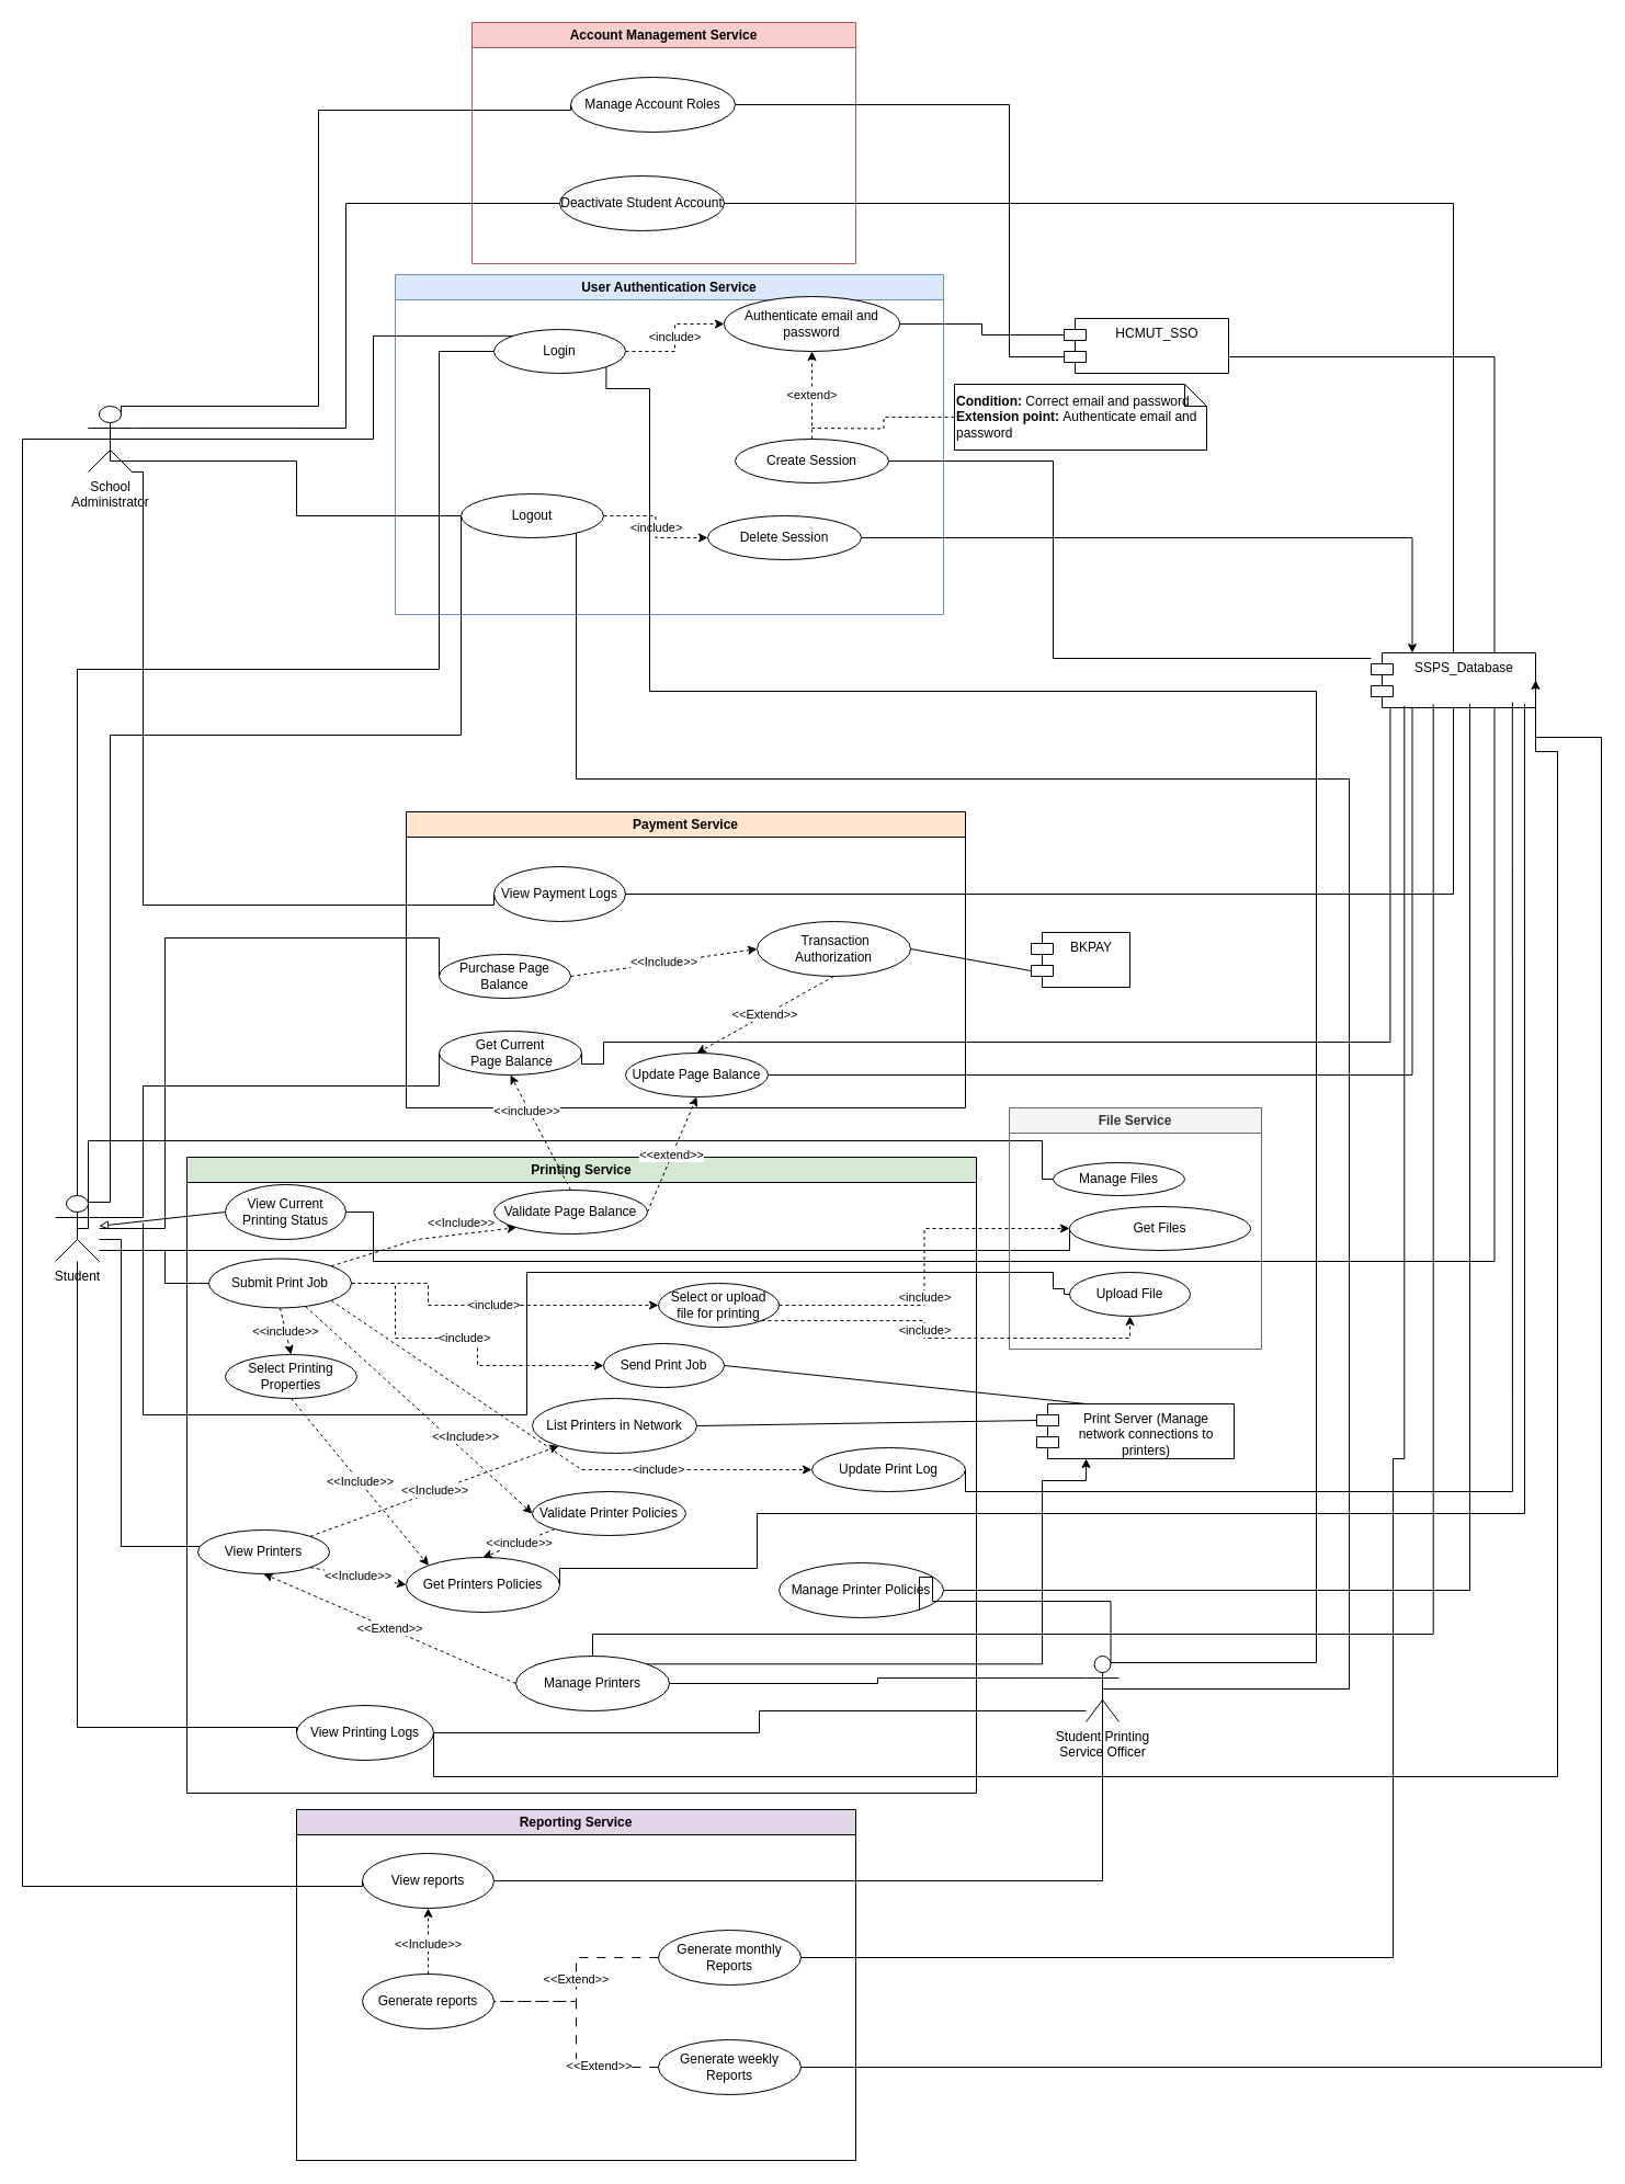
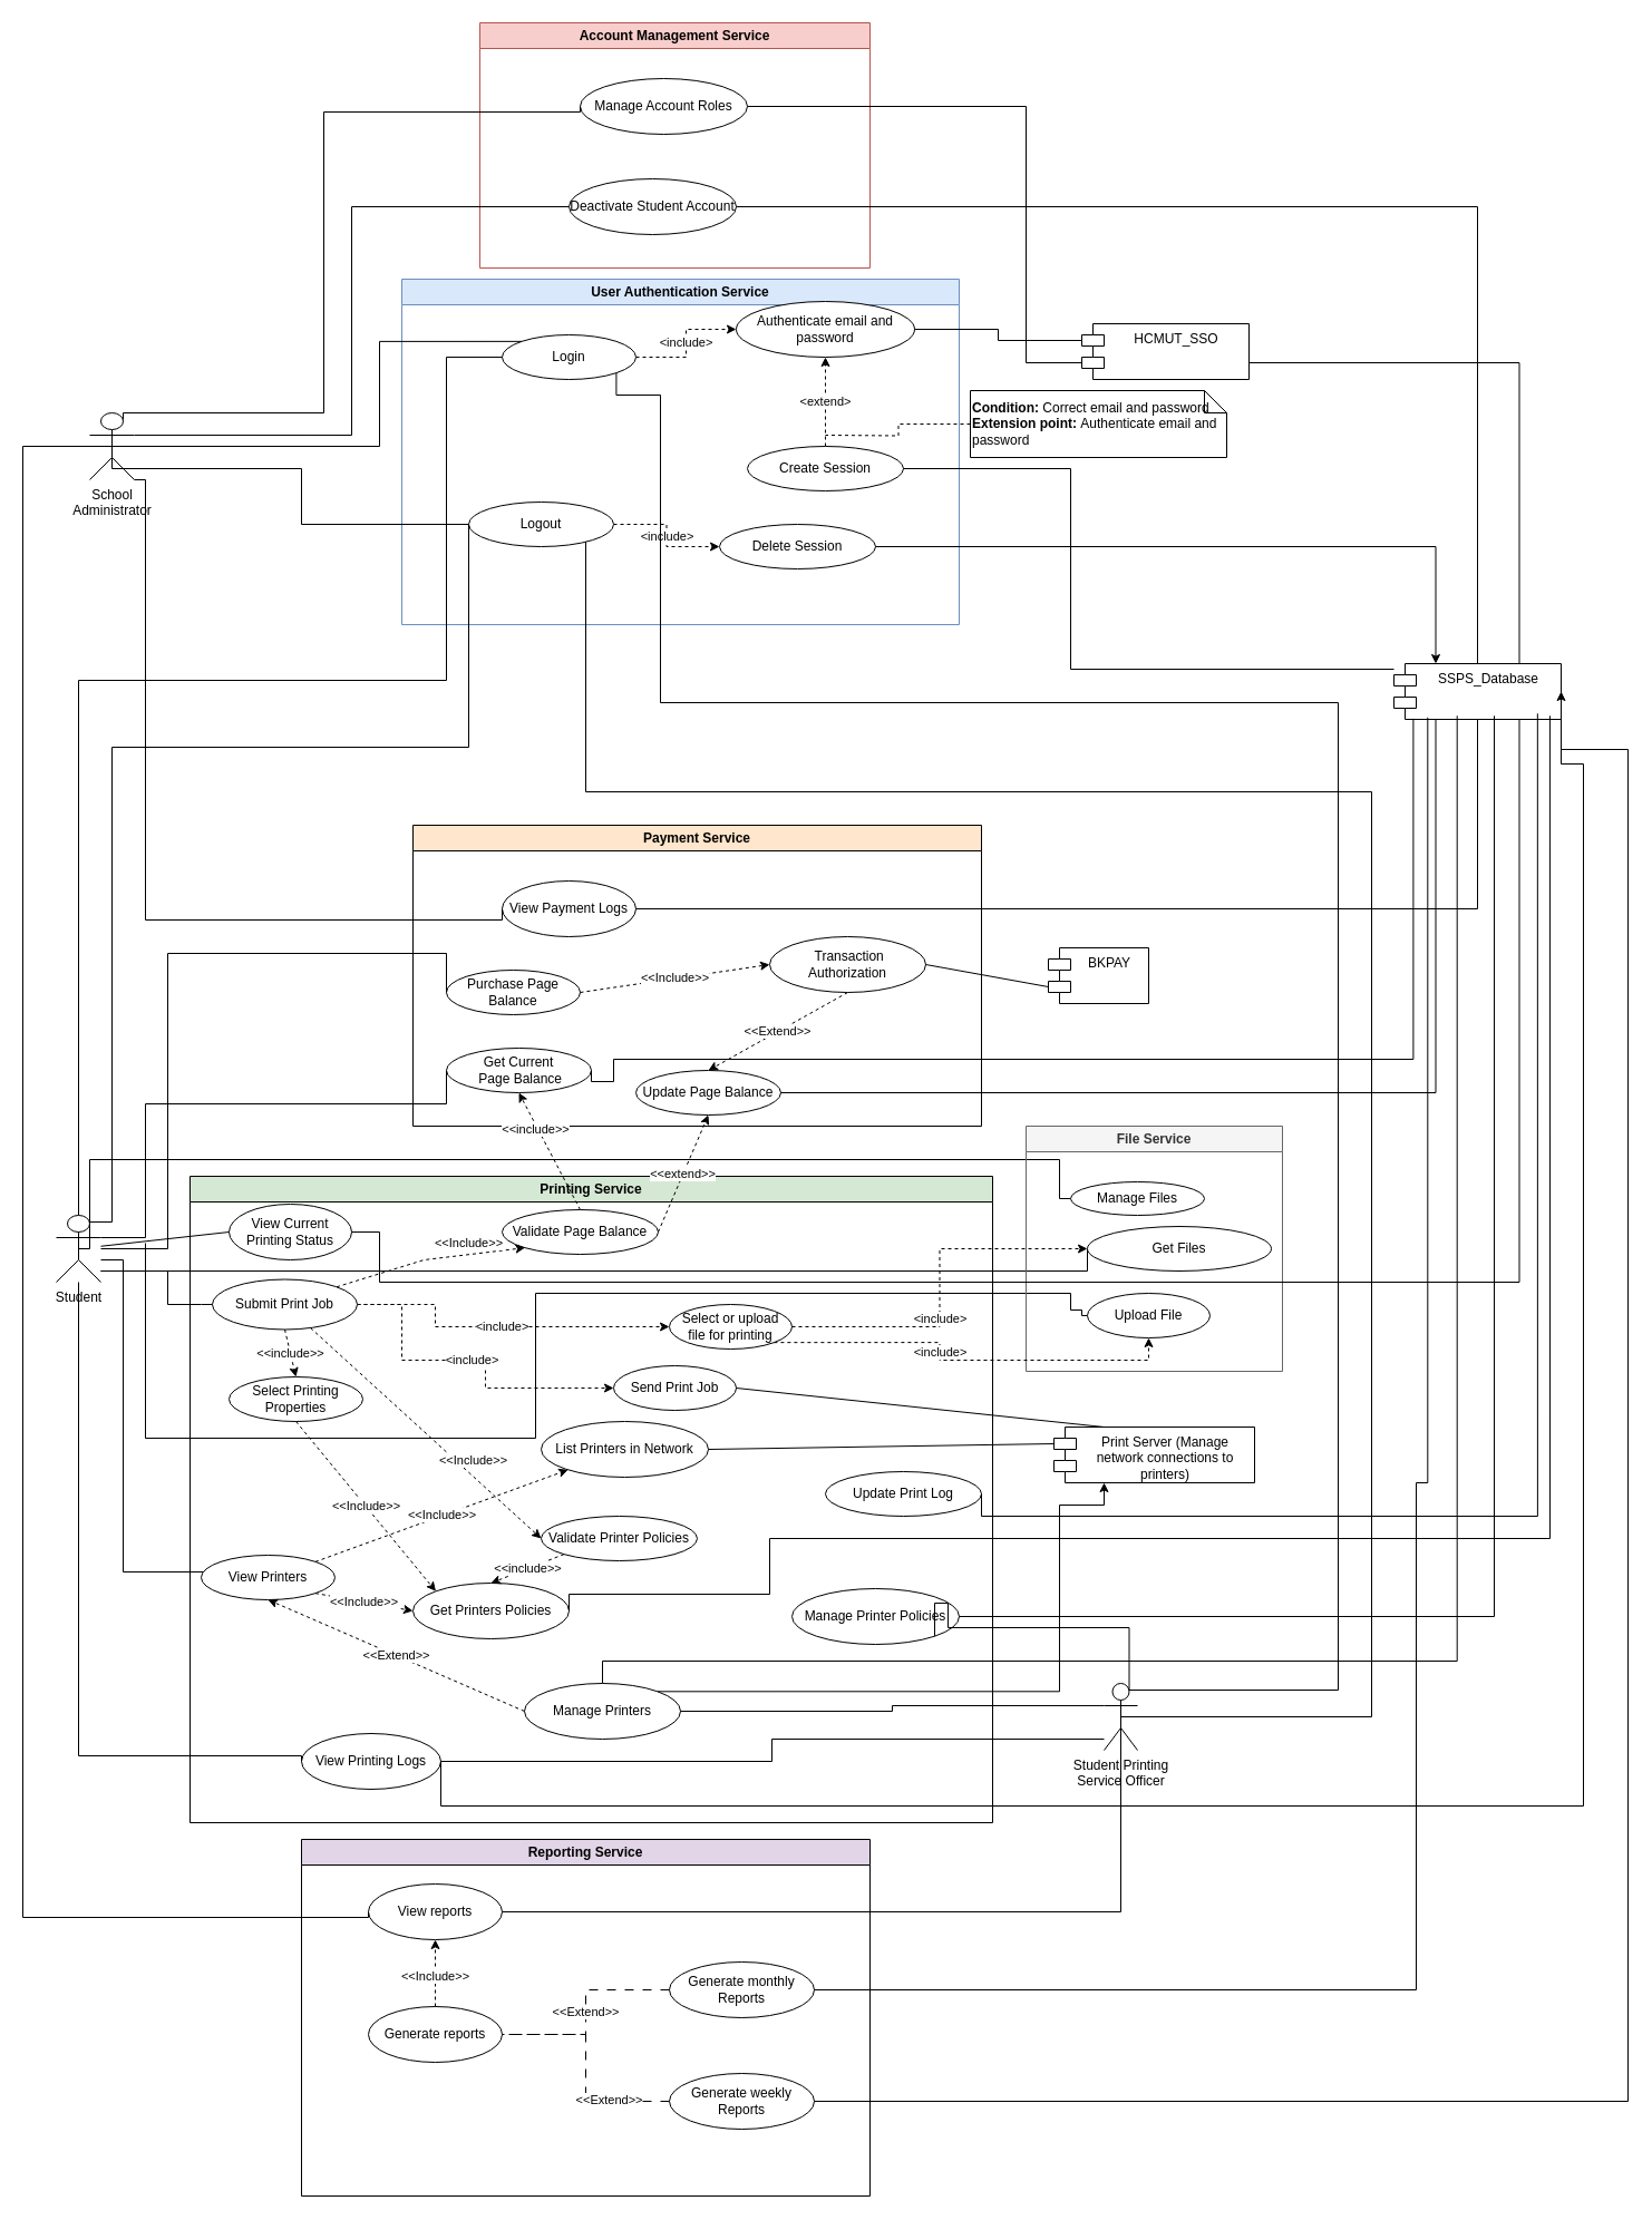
- <mxCell id="106" value="" style="endArrow=block;html=1;rounded=0;exitX=0;exitY=0.5;exitDx=0;exitDy=0;endFill=0;" edge="1" parent="1" source="17" target="35"><mxGeometry x="-0.002" width="50" height="50" relative="1" as="geometry"><mxPoint x="355" y="1209" as="sourcePoint" /><mxPoint x="590" y="1105" as="targetPoint" /><mxPoint as="offset" /></mxGeometry></mxCell>
+ <mxCell id="106" value="" style="endArrow=none;html=1;rounded=0;exitX=0;exitY=0.5;exitDx=0;exitDy=0;endFill=0;" edge="1" parent="1" source="17" target="35"><mxGeometry x="-0.002" width="50" height="50" relative="1" as="geometry"><mxPoint x="355" y="1209" as="sourcePoint" /><mxPoint x="590" y="1105" as="targetPoint" /><mxPoint as="offset" /></mxGeometry></mxCell>
- <mxCell id="7" value="&amp;lt;include&amp;gt;" style="rounded=0;orthogonalLoop=1;jettySize=auto;html=1;exitX=1;exitY=1;exitDx=0;exitDy=0;entryX=0;entryY=0.5;entryDx=0;entryDy=0;dashed=1;" edge="1" parent="3" source="8" target="31"><mxGeometry x="0.424" relative="1" as="geometry"><Array as="points"><mxPoint x="360" y="285" /></Array><mxPoint as="offset" /></mxGeometry></mxCell>
